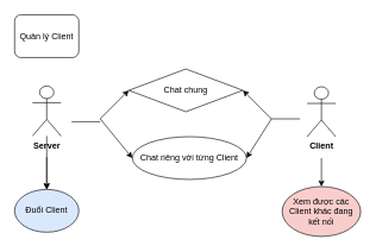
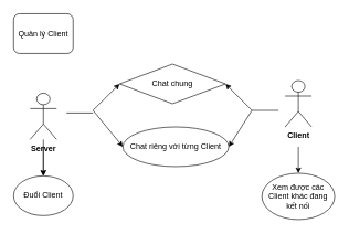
- <mxCell id="4" value="&lt;b&gt;Server&lt;/b&gt;" style="shape=umlActor;verticalLabelPosition=bottom;verticalAlign=top;html=1;outlineConnect=0;" vertex="1" parent="1"><mxGeometry x="45" y="120" width="40" height="70" as="geometry" /></mxCell>
+ <mxCell id="4" value="&lt;b&gt;Server&lt;/b&gt;" style="shape=umlActor;verticalLabelPosition=bottom;verticalAlign=top;html=1;outlineConnect=0;" vertex="1" parent="1"><mxGeometry x="45" y="140" width="40" height="70" as="geometry" /></mxCell>
- <mxCell id="5" value="Đuổi Client" style="ellipse;whiteSpace=wrap;html=1;fillColor=#dae8fc;" vertex="1" parent="1"><mxGeometry x="20" y="265" width="90" height="60" as="geometry" /></mxCell>
+ <mxCell id="5" value="Đuổi Client" style="ellipse;whiteSpace=wrap;html=1;" vertex="1" parent="1"><mxGeometry x="20" y="265" width="90" height="60" as="geometry" /></mxCell>
- <mxCell id="9" value="Xem được các Client khác đang kết nối" style="ellipse;whiteSpace=wrap;html=1;fillColor=#f8cecc;" vertex="1" parent="1"><mxGeometry x="395" y="261" width="110" height="70" as="geometry" /></mxCell>
+ <mxCell id="9" value="Xem được các Client khác đang kết nối" style="ellipse;whiteSpace=wrap;html=1;" vertex="1" parent="1"><mxGeometry x="395" y="261" width="110" height="70" as="geometry" /></mxCell>
